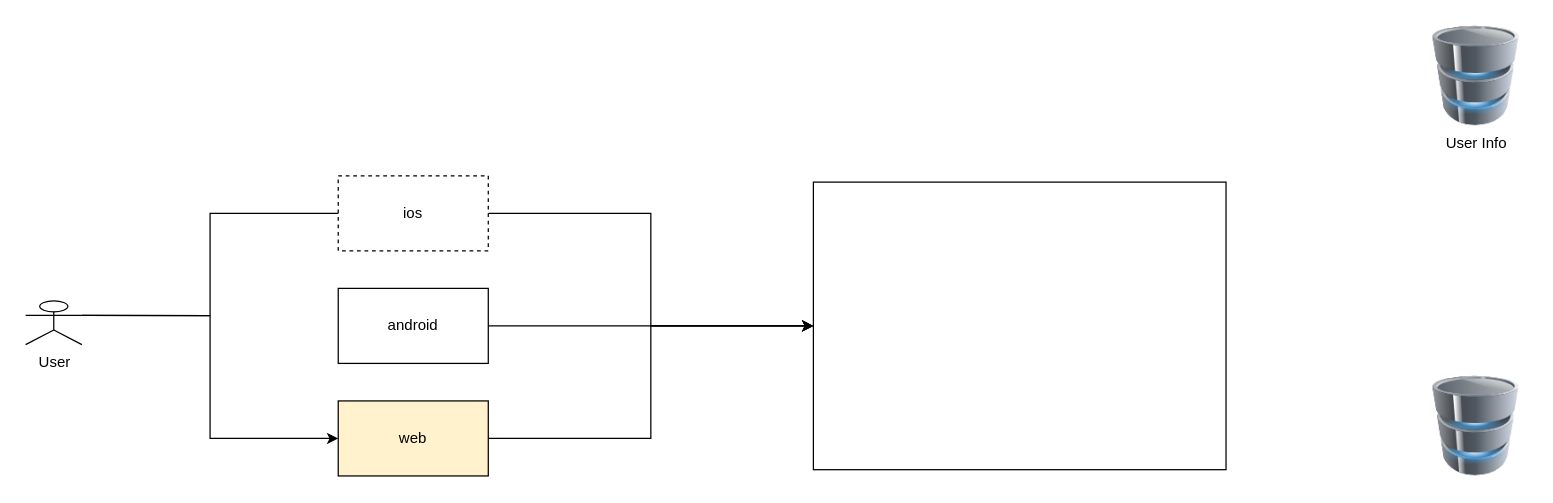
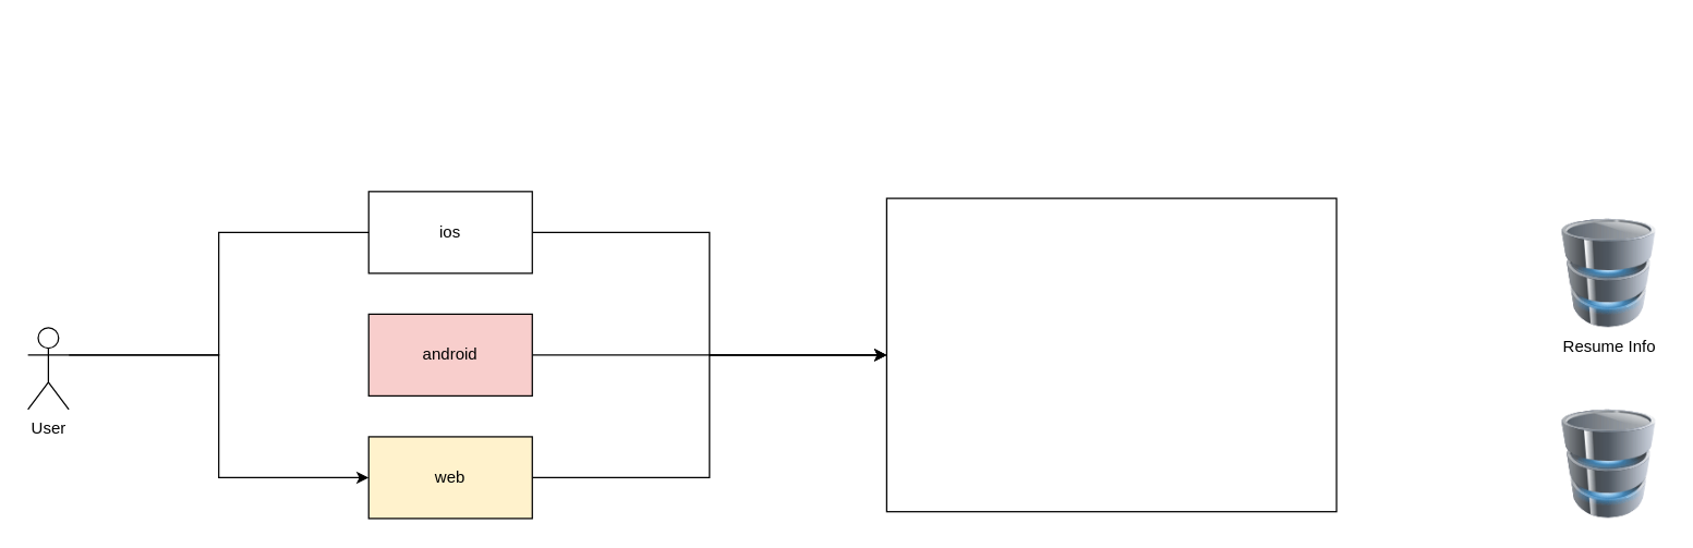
- <mxCell id="12" value="User Info" style="image;html=1;image=img/lib/clip_art/computers/Database_128x128.png" vertex="1" parent="1"><mxGeometry x="1140" y="20" width="80" height="80" as="geometry" /></mxCell>
- <mxCell id="3" value="ios" style="rounded=0;whiteSpace=wrap;html=1;dashed=1;" vertex="1" parent="1"><mxGeometry x="270" y="140" width="120" height="60" as="geometry" /></mxCell>
+ <mxCell id="3" value="ios" style="rounded=0;whiteSpace=wrap;html=1;" vertex="1" parent="1"><mxGeometry x="270" y="140" width="120" height="60" as="geometry" /></mxCell>
+ <mxCell id="13" value="Resume Info" style="image;html=1;image=img/lib/clip_art/computers/Database_128x128.png" vertex="1" parent="1"><mxGeometry x="1140" y="160" width="80" height="80" as="geometry" /></mxCell>
- <mxCell id="11" value="User" style="shape=umlActor;verticalLabelPosition=bottom;verticalAlign=top;html=1;outlineConnect=0;" vertex="1" parent="1"><mxGeometry x="20" y="240" width="45" height="35" as="geometry" /></mxCell>
+ <mxCell id="11" value="User" style="shape=umlActor;verticalLabelPosition=bottom;verticalAlign=top;html=1;outlineConnect=0;" vertex="1" parent="1"><mxGeometry x="20" y="240" width="30" height="60" as="geometry" /></mxCell>
- <mxCell id="5" value="android" style="rounded=0;whiteSpace=wrap;html=1;" vertex="1" parent="1"><mxGeometry x="270" y="230" width="120" height="60" as="geometry" /></mxCell>
+ <mxCell id="5" value="android" style="rounded=0;whiteSpace=wrap;html=1;fillColor=#f8cecc;" vertex="1" parent="1"><mxGeometry x="270" y="230" width="120" height="60" as="geometry" /></mxCell>
